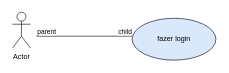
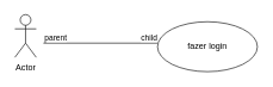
- <mxCell id="3" value="fazer login" style="ellipse;whiteSpace=wrap;html=1;fillColor=#dae8fc;" vertex="1" parent="1"><mxGeometry x="220" y="30" width="140" height="70" as="geometry" /></mxCell>
+ <mxCell id="3" value="fazer login" style="ellipse;whiteSpace=wrap;html=1;" vertex="1" parent="1"><mxGeometry x="220" y="30" width="140" height="70" as="geometry" /></mxCell>
